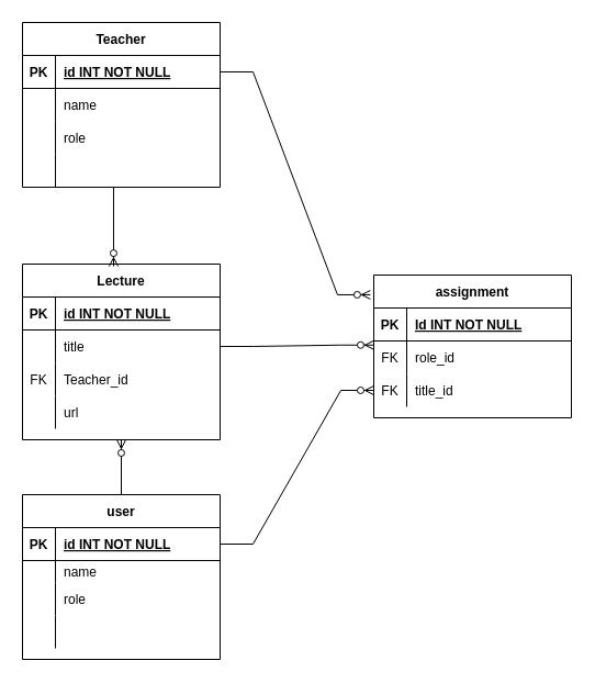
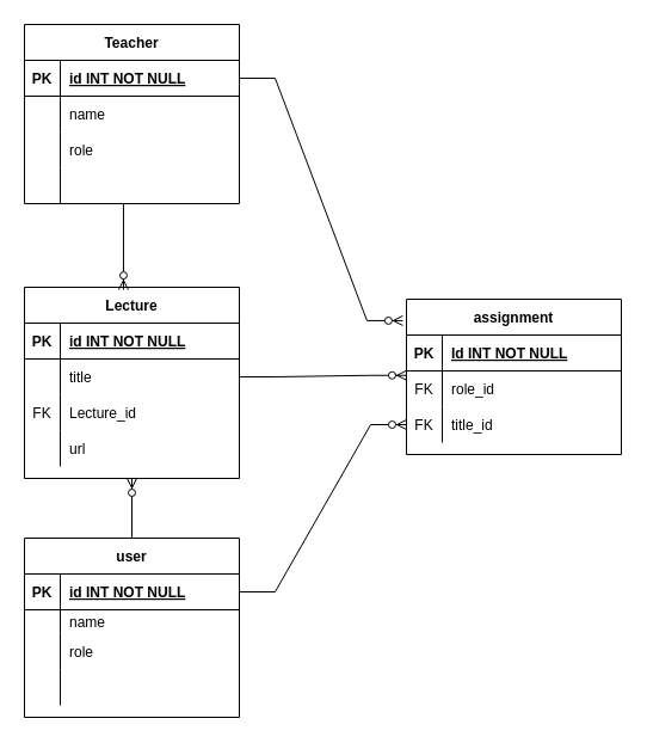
- <mxCell id="35" value="Teacher_id" style="shape=partialRectangle;connectable=0;fillColor=none;top=0;left=0;bottom=0;right=0;align=left;spacingLeft=6;overflow=hidden;" parent="33" vertex="1"><mxGeometry x="30" width="150" height="30" as="geometry"><mxRectangle width="150" height="30" as="alternateBounds" /></mxGeometry></mxCell>
+ <mxCell id="35" value="Lecture_id" style="shape=partialRectangle;connectable=0;fillColor=none;top=0;left=0;bottom=0;right=0;align=left;spacingLeft=6;overflow=hidden;" parent="33" vertex="1"><mxGeometry x="30" width="150" height="30" as="geometry"><mxRectangle width="150" height="30" as="alternateBounds" /></mxGeometry></mxCell>
